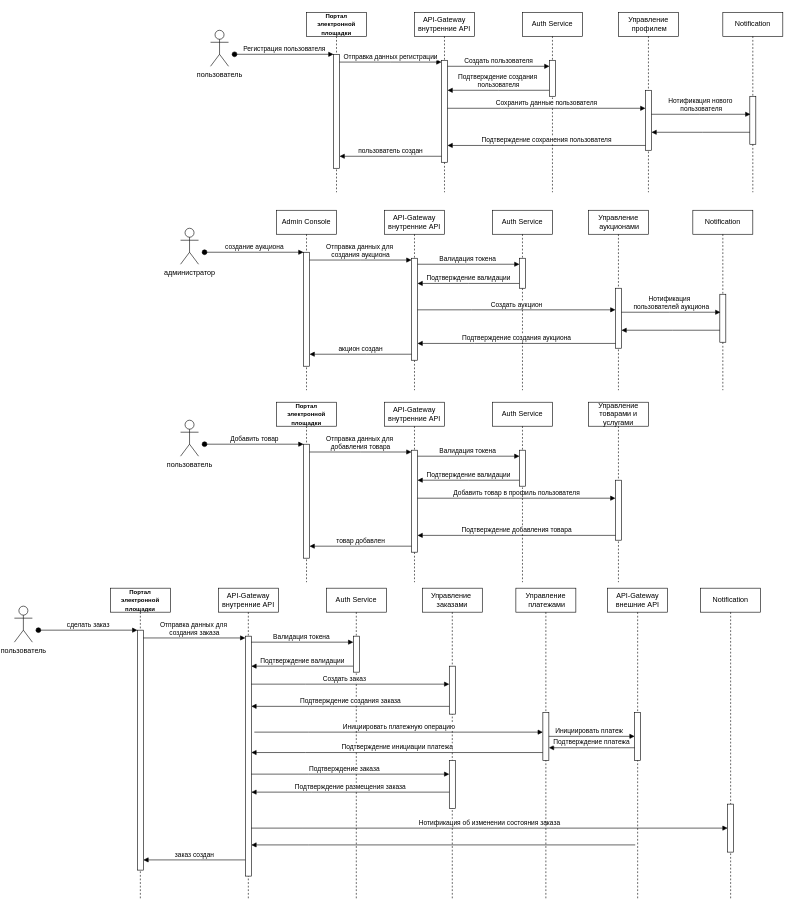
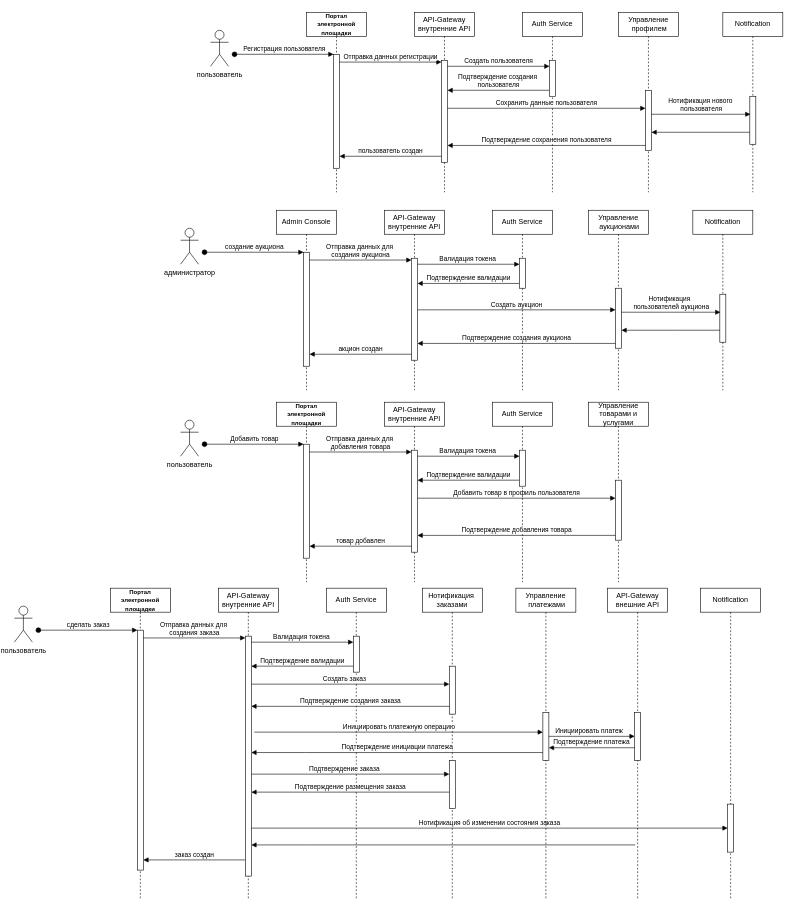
- <mxCell id="67" value="&lt;div&gt;&lt;span style=&quot;text-wrap: nowrap;&quot;&gt;Управление&amp;nbsp;&lt;/span&gt;&lt;/div&gt;&lt;div&gt;&lt;span style=&quot;text-wrap: nowrap;&quot;&gt;заказами&lt;/span&gt;&lt;br&gt;&lt;/div&gt;" style="shape=umlLifeline;perimeter=lifelinePerimeter;whiteSpace=wrap;html=1;container=0;dropTarget=0;collapsible=0;recursiveResize=0;outlineConnect=0;portConstraint=eastwest;newEdgeStyle={&quot;edgeStyle&quot;:&quot;elbowEdgeStyle&quot;,&quot;elbow&quot;:&quot;vertical&quot;,&quot;curved&quot;:0,&quot;rounded&quot;:0};" vertex="1" parent="1"><mxGeometry x="700" y="980" width="100" height="520" as="geometry" /></mxCell>
+ <mxCell id="67" value="&lt;div&gt;&lt;span style=&quot;text-wrap: nowrap;&quot;&gt;Нотификация&amp;nbsp;&lt;/span&gt;&lt;/div&gt;&lt;div&gt;&lt;span style=&quot;text-wrap: nowrap;&quot;&gt;заказами&lt;/span&gt;&lt;br&gt;&lt;/div&gt;" style="shape=umlLifeline;perimeter=lifelinePerimeter;whiteSpace=wrap;html=1;container=0;dropTarget=0;collapsible=0;recursiveResize=0;outlineConnect=0;portConstraint=eastwest;newEdgeStyle={&quot;edgeStyle&quot;:&quot;elbowEdgeStyle&quot;,&quot;elbow&quot;:&quot;vertical&quot;,&quot;curved&quot;:0,&quot;rounded&quot;:0};" vertex="1" parent="1"><mxGeometry x="700" y="980" width="100" height="520" as="geometry" /></mxCell>
